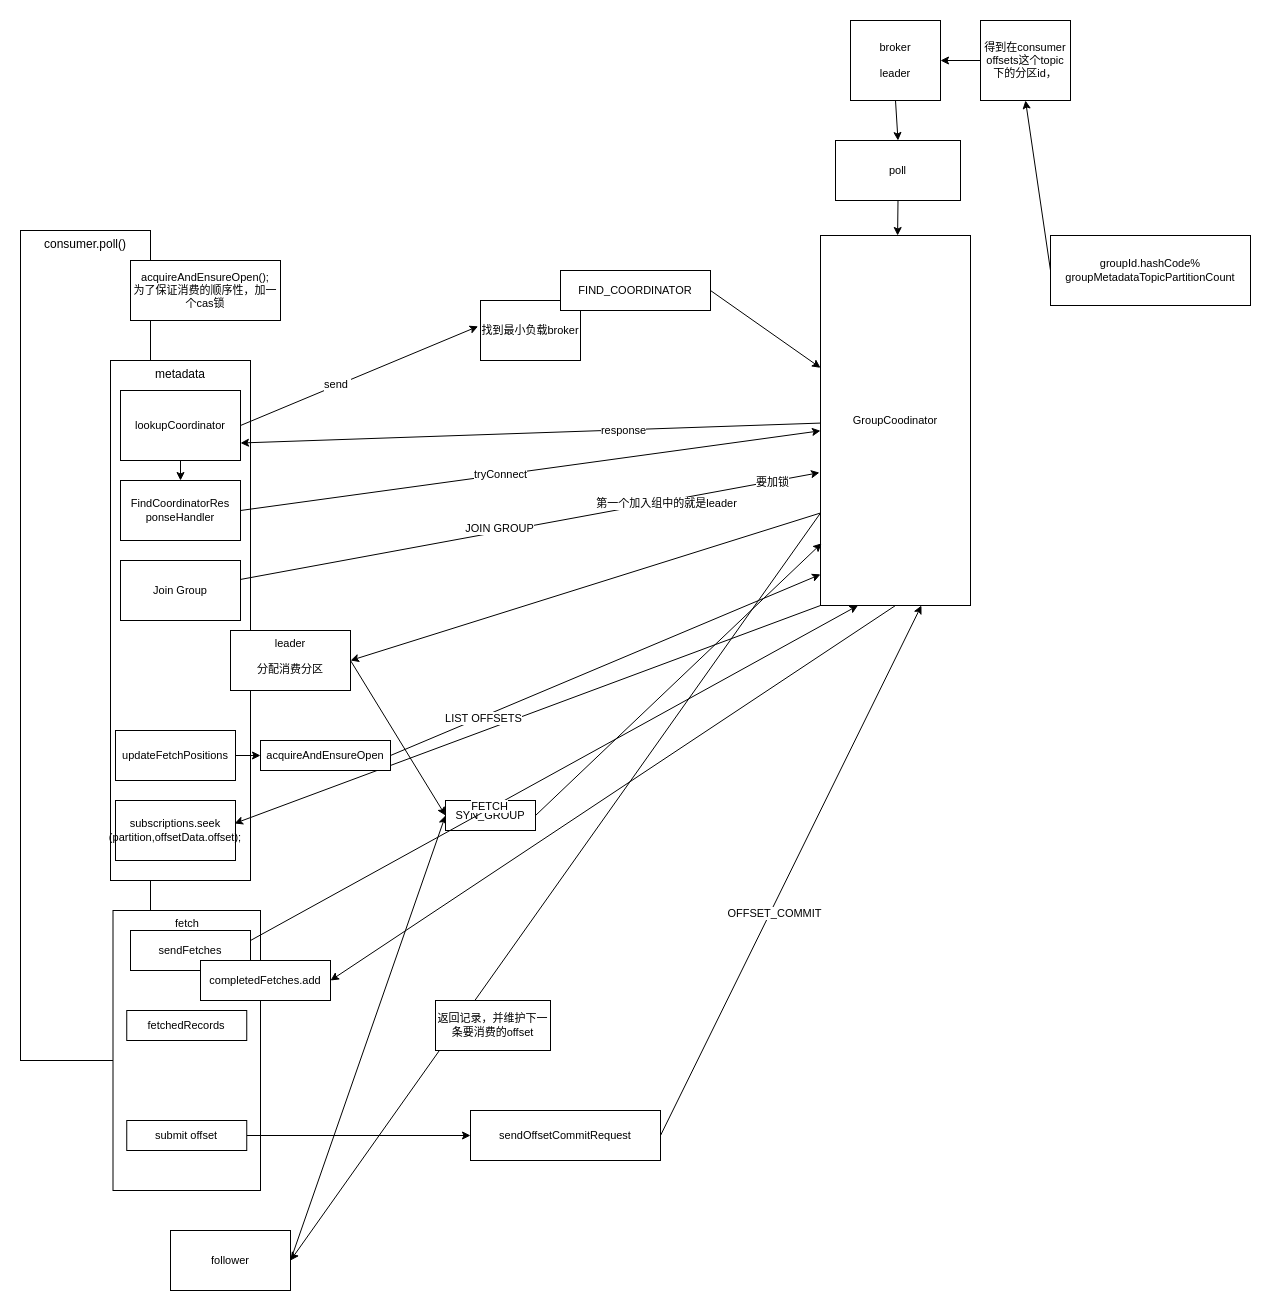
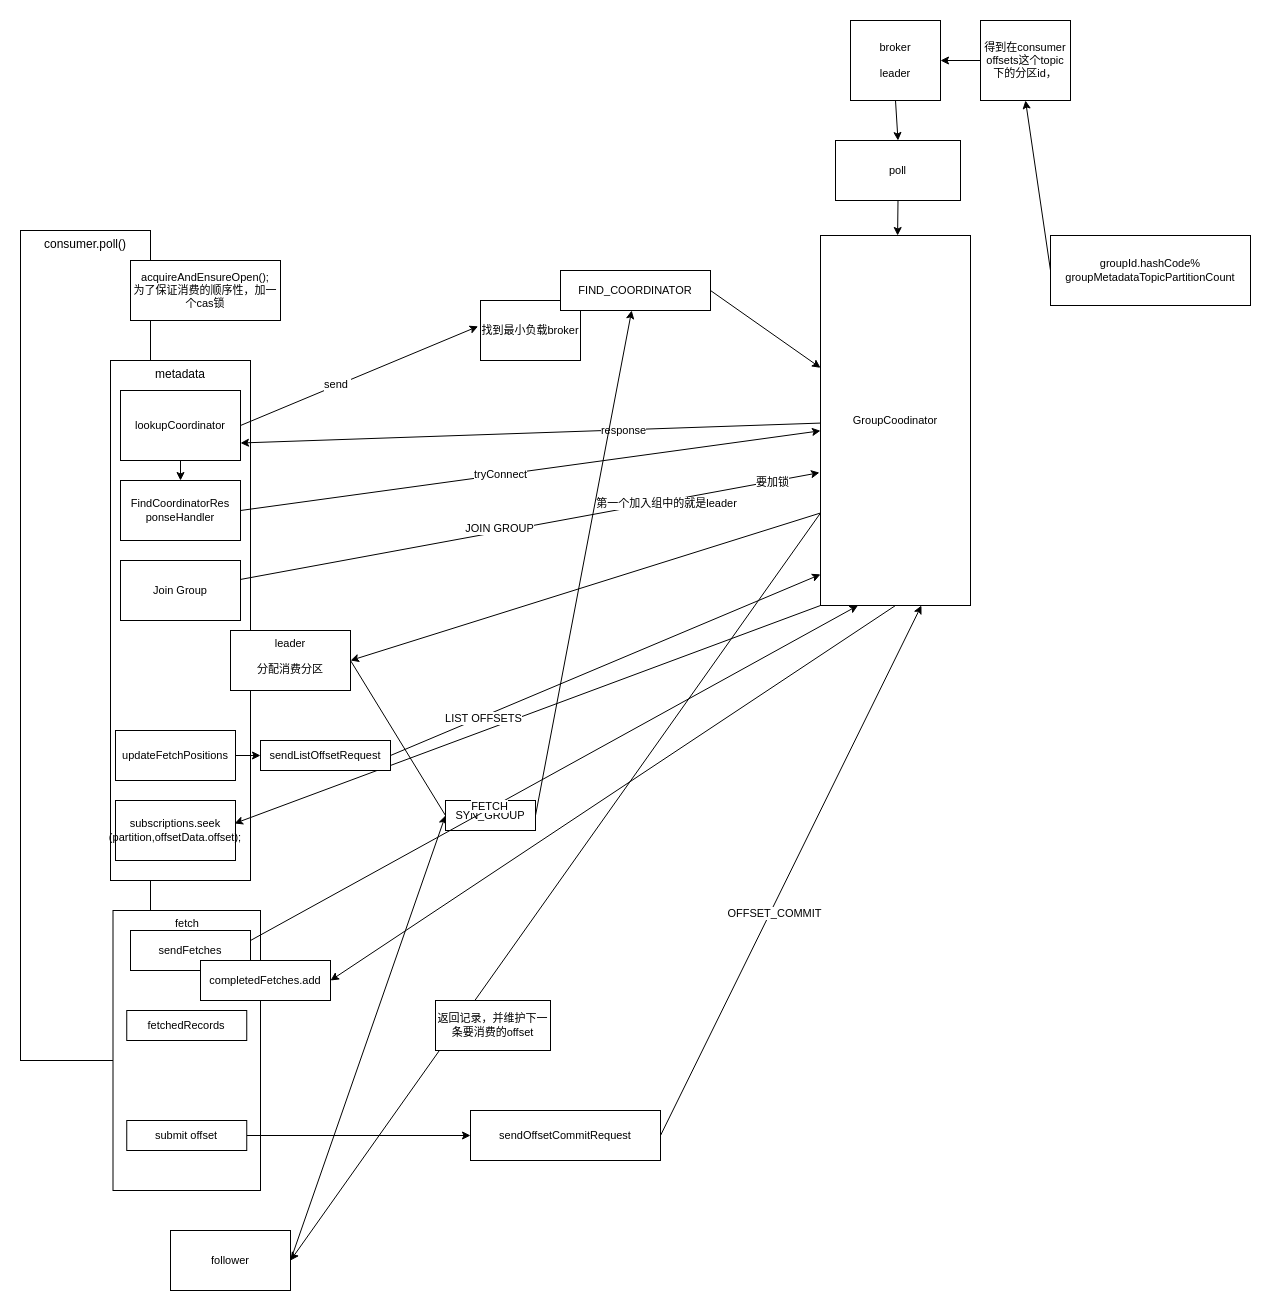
- <mxCell id="38" style="edgeStyle=none;rounded=0;orthogonalLoop=1;jettySize=auto;html=1;exitX=1;exitY=0.5;exitDx=0;exitDy=0;entryX=0.007;entryY=0.832;entryDx=0;entryDy=0;entryPerimeter=0;fontFamily=Helvetica;fontSize=11;" edge="1" parent="1" source="39" target="19"><mxGeometry relative="1" as="geometry" /></mxCell>
+ <mxCell id="38" style="edgeStyle=none;rounded=0;orthogonalLoop=1;jettySize=auto;html=1;exitX=1;exitY=0.5;exitDx=0;exitDy=0;fontFamily=Helvetica;fontSize=11;" edge="1" parent="1" source="39" target="11"><mxGeometry relative="1" as="geometry" /></mxCell>
- <mxCell id="44" value="acquireAndEnsureOpen" style="rounded=0;whiteSpace=wrap;html=1;fontFamily=Helvetica;fontSize=11;" vertex="1" parent="1"><mxGeometry x="260" y="740" width="130" height="30" as="geometry" /></mxCell>
+ <mxCell id="44" value="sendListOffsetRequest" style="rounded=0;whiteSpace=wrap;html=1;fontFamily=Helvetica;fontSize=11;" vertex="1" parent="1"><mxGeometry x="260" y="740" width="130" height="30" as="geometry" /></mxCell>
- <mxCell id="34" style="edgeStyle=none;rounded=0;orthogonalLoop=1;jettySize=auto;html=1;exitX=1;exitY=0.5;exitDx=0;exitDy=0;entryX=0;entryY=0.5;entryDx=0;entryDy=0;fontFamily=Helvetica;fontSize=11;" edge="1" parent="1" source="35" target="39"><mxGeometry relative="1" as="geometry" /></mxCell>
+ <mxCell id="34" style="edgeStyle=none;rounded=0;orthogonalLoop=1;jettySize=auto;html=1;exitX=1;exitY=0.5;exitDx=0;exitDy=0;entryX=0;entryY=0.5;entryDx=0;entryDy=0;fontFamily=Helvetica;fontSize=11;endArrow=none;" edge="1" parent="1" source="35" target="39"><mxGeometry relative="1" as="geometry" /></mxCell>
